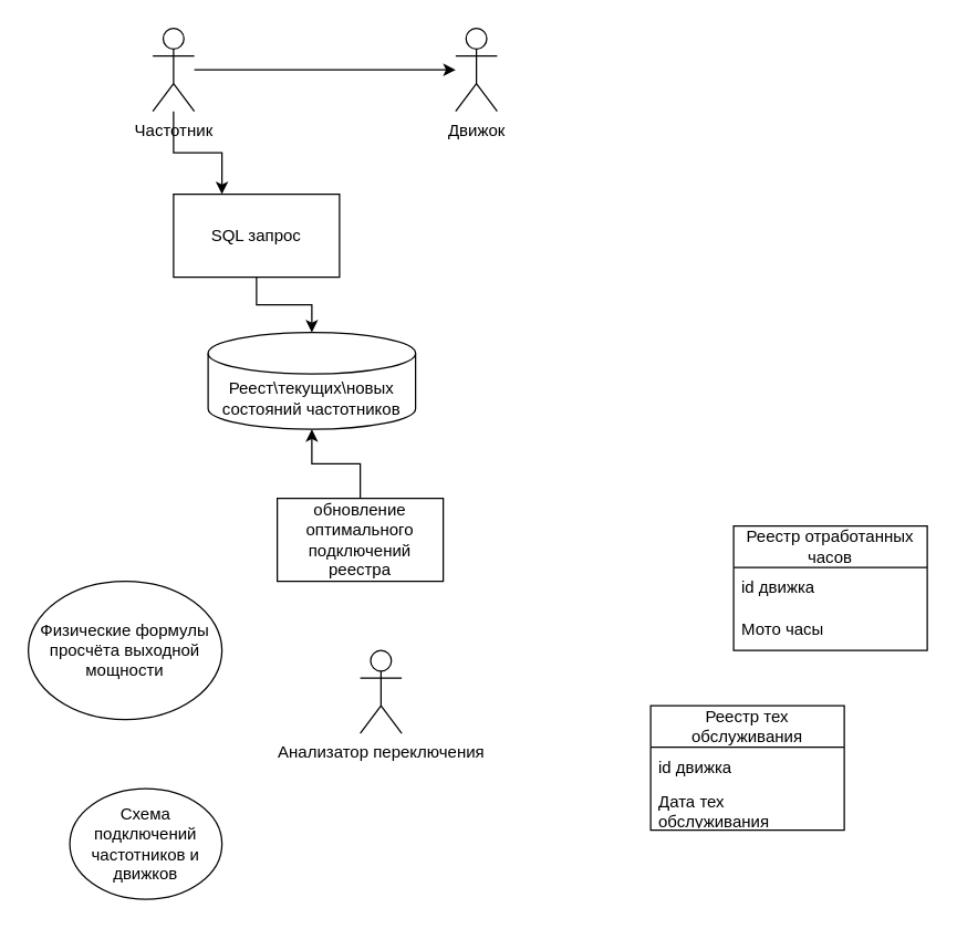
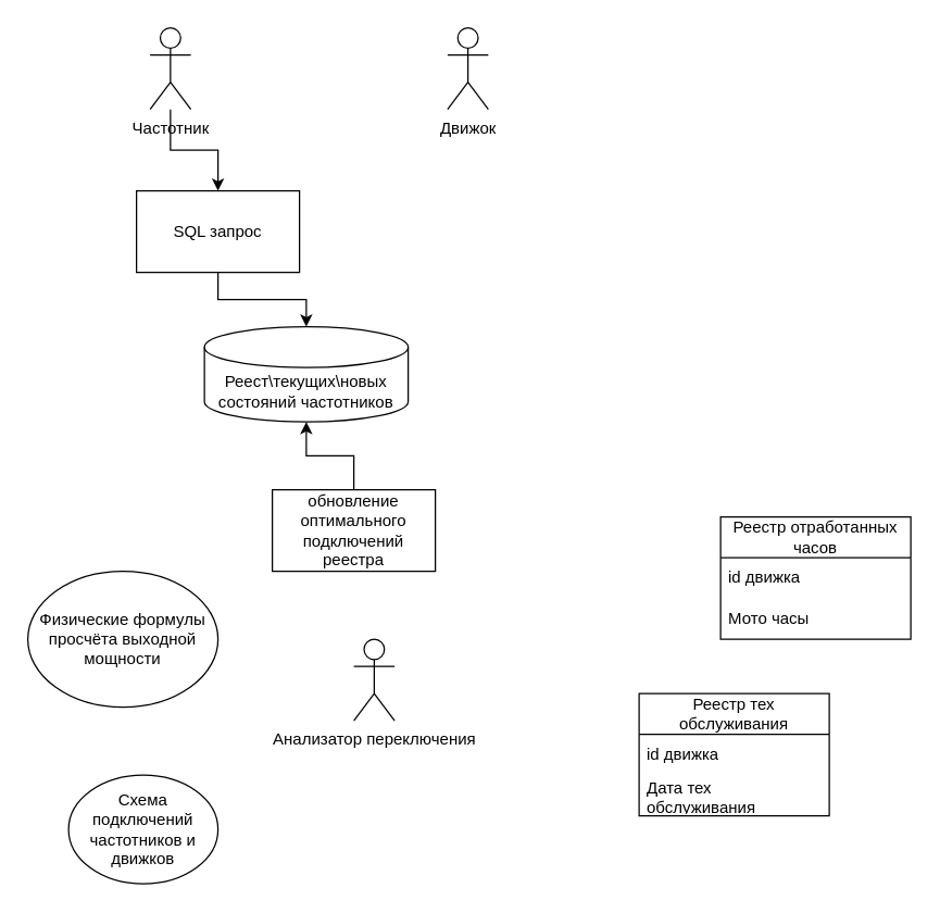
- <mxCell id="3" value="" style="edgeStyle=orthogonalEdgeStyle;rounded=0;orthogonalLoop=1;jettySize=auto;html=1;" edge="1" parent="1" source="5" target="2"><mxGeometry relative="1" as="geometry"><mxPoint x="175" y="50" as="targetPoint" /></mxGeometry></mxCell>
- <mxCell id="8" value="SQL запрос" style="rounded=0;whiteSpace=wrap;html=1;" vertex="1" parent="1"><mxGeometry x="125" y="140" width="120" height="60" as="geometry" /></mxCell>
+ <mxCell id="8" value="SQL запрос" style="rounded=0;whiteSpace=wrap;html=1;" vertex="1" parent="1"><mxGeometry x="100" y="140" width="120" height="60" as="geometry" /></mxCell>
